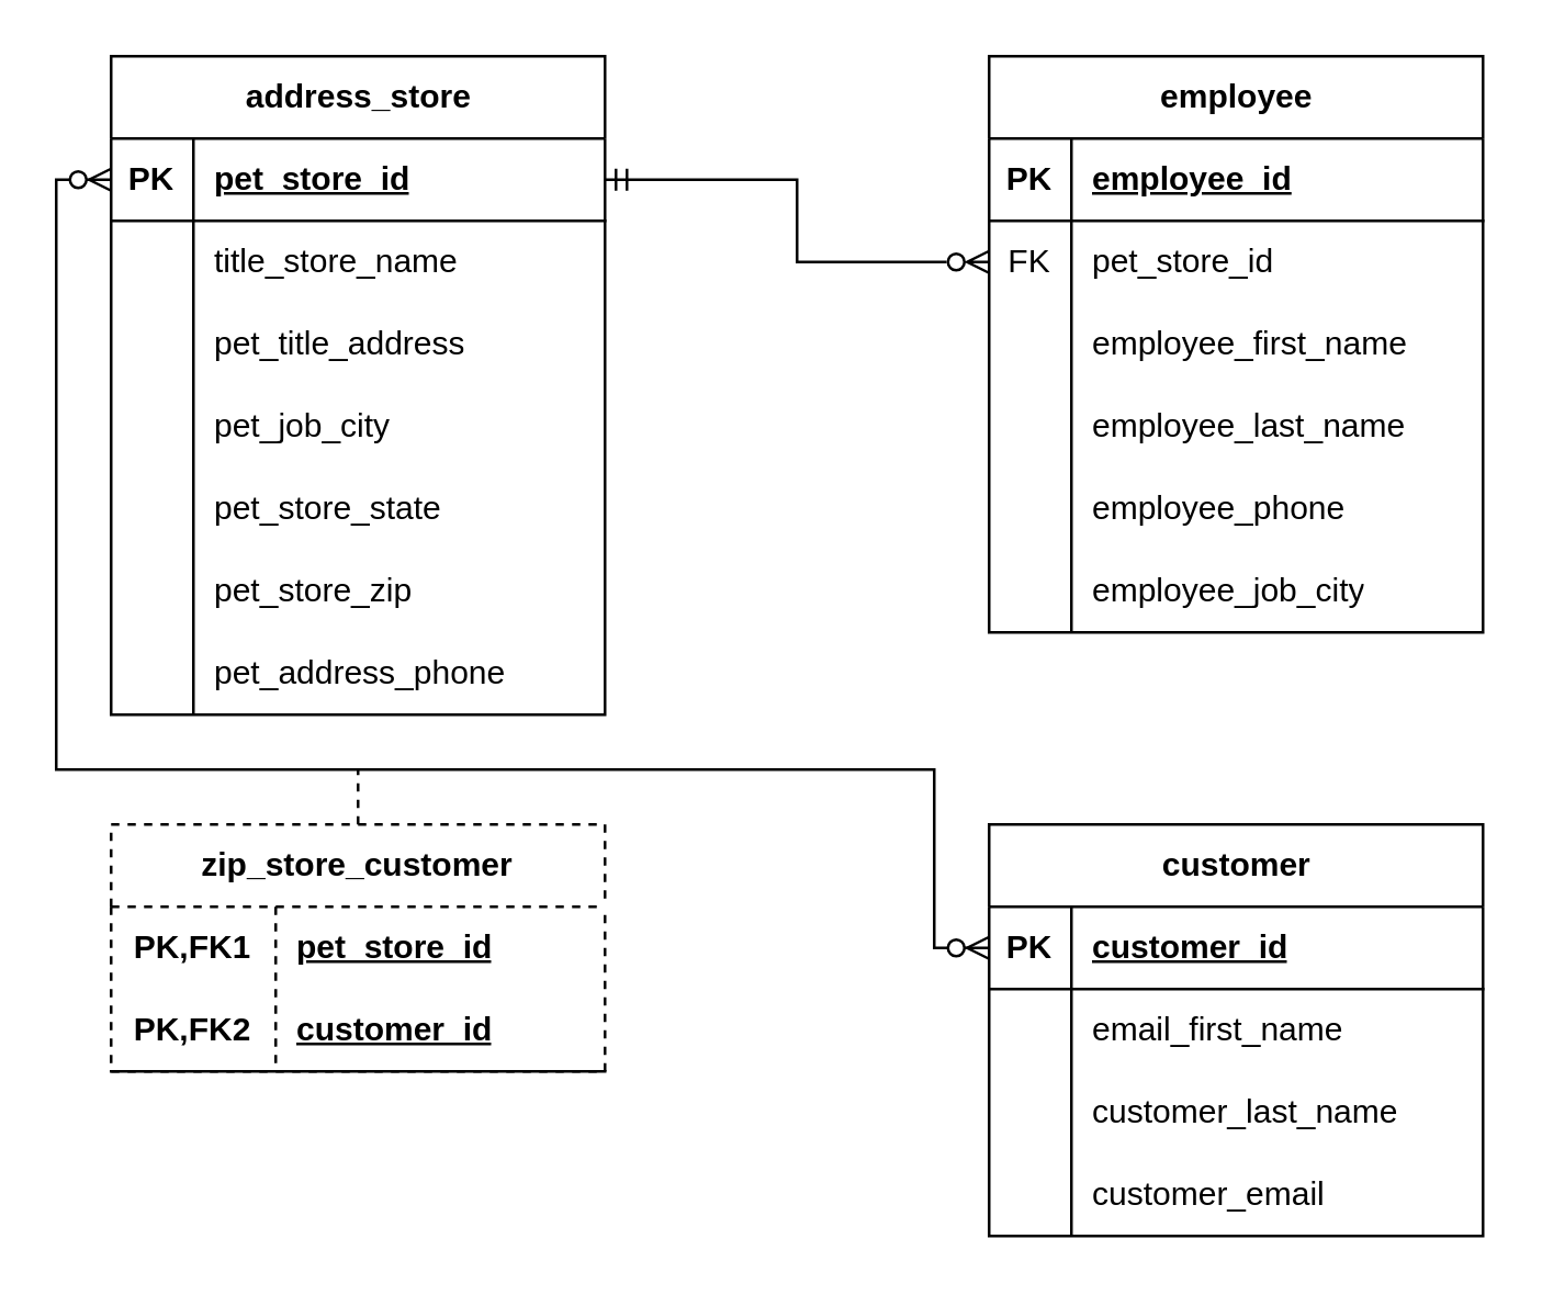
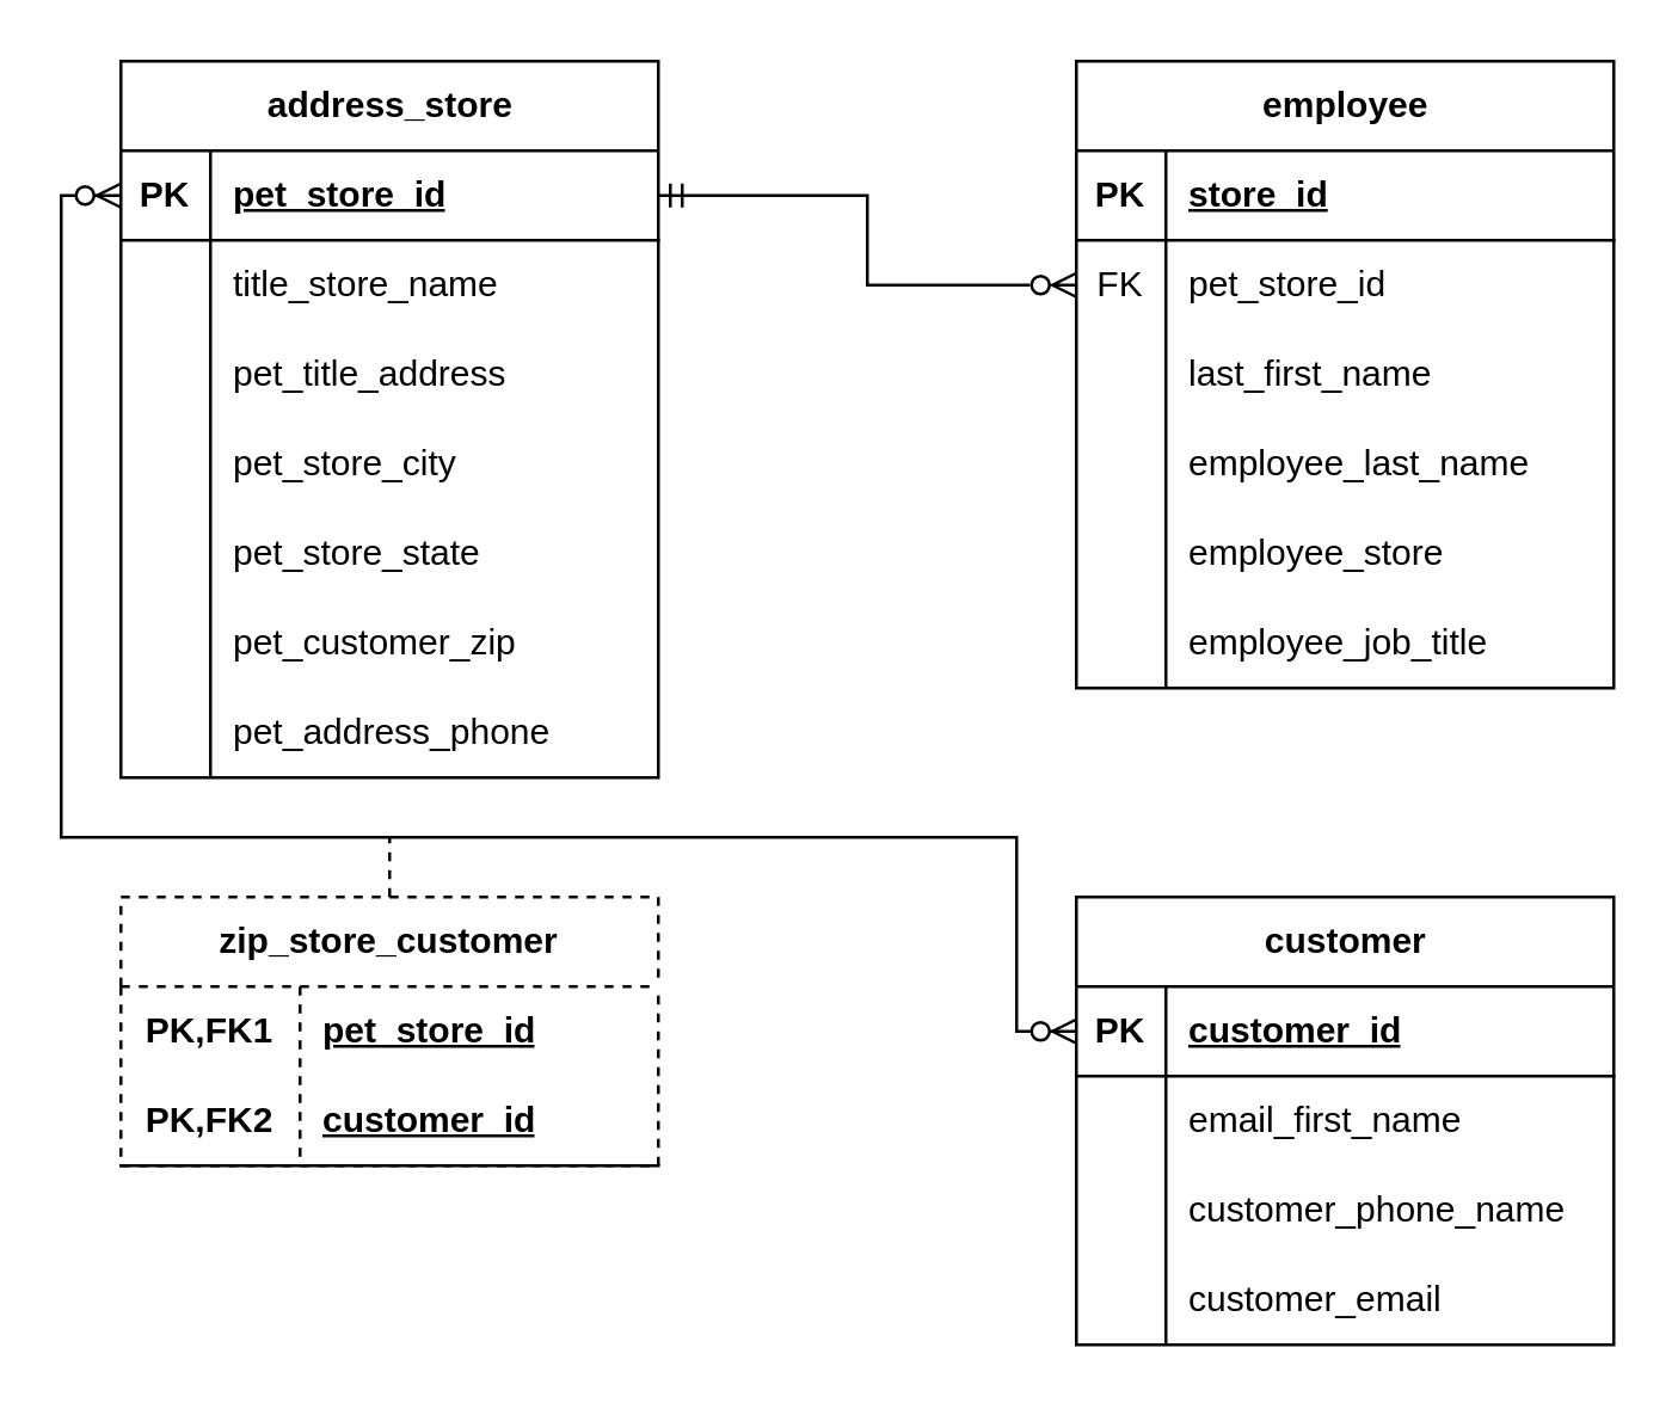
- <mxCell id="27" value="employee_id" style="shape=partialRectangle;connectable=0;fillColor=none;top=0;left=0;bottom=0;right=0;align=left;spacingLeft=6;fontStyle=5;overflow=hidden;whiteSpace=wrap;html=1;" vertex="1" parent="25"><mxGeometry x="30" width="150" height="30" as="geometry"><mxRectangle width="150" height="30" as="alternateBounds" /></mxGeometry></mxCell>
+ <mxCell id="27" value="store_id" style="shape=partialRectangle;connectable=0;fillColor=none;top=0;left=0;bottom=0;right=0;align=left;spacingLeft=6;fontStyle=5;overflow=hidden;whiteSpace=wrap;html=1;" vertex="1" parent="25"><mxGeometry x="30" width="150" height="30" as="geometry"><mxRectangle width="150" height="30" as="alternateBounds" /></mxGeometry></mxCell>
- <mxCell id="33" value="employee_first_name" style="shape=partialRectangle;connectable=0;fillColor=none;top=0;left=0;bottom=0;right=0;align=left;spacingLeft=6;overflow=hidden;whiteSpace=wrap;html=1;" vertex="1" parent="31"><mxGeometry x="30" width="150" height="30" as="geometry"><mxRectangle width="150" height="30" as="alternateBounds" /></mxGeometry></mxCell>
+ <mxCell id="33" value="last_first_name" style="shape=partialRectangle;connectable=0;fillColor=none;top=0;left=0;bottom=0;right=0;align=left;spacingLeft=6;overflow=hidden;whiteSpace=wrap;html=1;" vertex="1" parent="31"><mxGeometry x="30" width="150" height="30" as="geometry"><mxRectangle width="150" height="30" as="alternateBounds" /></mxGeometry></mxCell>
- <mxCell id="14" value="pet_job_city" style="shape=partialRectangle;connectable=0;fillColor=none;top=0;left=0;bottom=0;right=0;align=left;spacingLeft=6;overflow=hidden;whiteSpace=wrap;html=1;" vertex="1" parent="12"><mxGeometry x="30" width="150" height="30" as="geometry"><mxRectangle width="150" height="30" as="alternateBounds" /></mxGeometry></mxCell>
+ <mxCell id="14" value="pet_store_city" style="shape=partialRectangle;connectable=0;fillColor=none;top=0;left=0;bottom=0;right=0;align=left;spacingLeft=6;overflow=hidden;whiteSpace=wrap;html=1;" vertex="1" parent="12"><mxGeometry x="30" width="150" height="30" as="geometry"><mxRectangle width="150" height="30" as="alternateBounds" /></mxGeometry></mxCell>
- <mxCell id="39" value="employee_phone" style="shape=partialRectangle;connectable=0;fillColor=none;top=0;left=0;bottom=0;right=0;align=left;spacingLeft=6;overflow=hidden;whiteSpace=wrap;html=1;" vertex="1" parent="37"><mxGeometry x="30" width="150" height="30" as="geometry"><mxRectangle width="150" height="30" as="alternateBounds" /></mxGeometry></mxCell>
+ <mxCell id="39" value="employee_store" style="shape=partialRectangle;connectable=0;fillColor=none;top=0;left=0;bottom=0;right=0;align=left;spacingLeft=6;overflow=hidden;whiteSpace=wrap;html=1;" vertex="1" parent="37"><mxGeometry x="30" width="150" height="30" as="geometry"><mxRectangle width="150" height="30" as="alternateBounds" /></mxGeometry></mxCell>
- <mxCell id="20" value="pet_store_zip" style="shape=partialRectangle;connectable=0;fillColor=none;top=0;left=0;bottom=0;right=0;align=left;spacingLeft=6;overflow=hidden;whiteSpace=wrap;html=1;" vertex="1" parent="18"><mxGeometry x="30" width="150" height="30" as="geometry"><mxRectangle width="150" height="30" as="alternateBounds" /></mxGeometry></mxCell>
+ <mxCell id="20" value="pet_customer_zip" style="shape=partialRectangle;connectable=0;fillColor=none;top=0;left=0;bottom=0;right=0;align=left;spacingLeft=6;overflow=hidden;whiteSpace=wrap;html=1;" vertex="1" parent="18"><mxGeometry x="30" width="150" height="30" as="geometry"><mxRectangle width="150" height="30" as="alternateBounds" /></mxGeometry></mxCell>
- <mxCell id="42" value="employee_job_city" style="shape=partialRectangle;connectable=0;fillColor=none;top=0;left=0;bottom=0;right=0;align=left;spacingLeft=6;overflow=hidden;whiteSpace=wrap;html=1;" vertex="1" parent="40"><mxGeometry x="30" width="150" height="30" as="geometry"><mxRectangle width="150" height="30" as="alternateBounds" /></mxGeometry></mxCell>
+ <mxCell id="42" value="employee_job_title" style="shape=partialRectangle;connectable=0;fillColor=none;top=0;left=0;bottom=0;right=0;align=left;spacingLeft=6;overflow=hidden;whiteSpace=wrap;html=1;" vertex="1" parent="40"><mxGeometry x="30" width="150" height="30" as="geometry"><mxRectangle width="150" height="30" as="alternateBounds" /></mxGeometry></mxCell>
- <mxCell id="52" value="customer_last_name" style="shape=partialRectangle;connectable=0;fillColor=none;top=0;left=0;bottom=0;right=0;align=left;spacingLeft=6;overflow=hidden;whiteSpace=wrap;html=1;" vertex="1" parent="50"><mxGeometry x="30" width="150" height="30" as="geometry"><mxRectangle width="150" height="30" as="alternateBounds" /></mxGeometry></mxCell>
+ <mxCell id="52" value="customer_phone_name" style="shape=partialRectangle;connectable=0;fillColor=none;top=0;left=0;bottom=0;right=0;align=left;spacingLeft=6;overflow=hidden;whiteSpace=wrap;html=1;" vertex="1" parent="50"><mxGeometry x="30" width="150" height="30" as="geometry"><mxRectangle width="150" height="30" as="alternateBounds" /></mxGeometry></mxCell>
